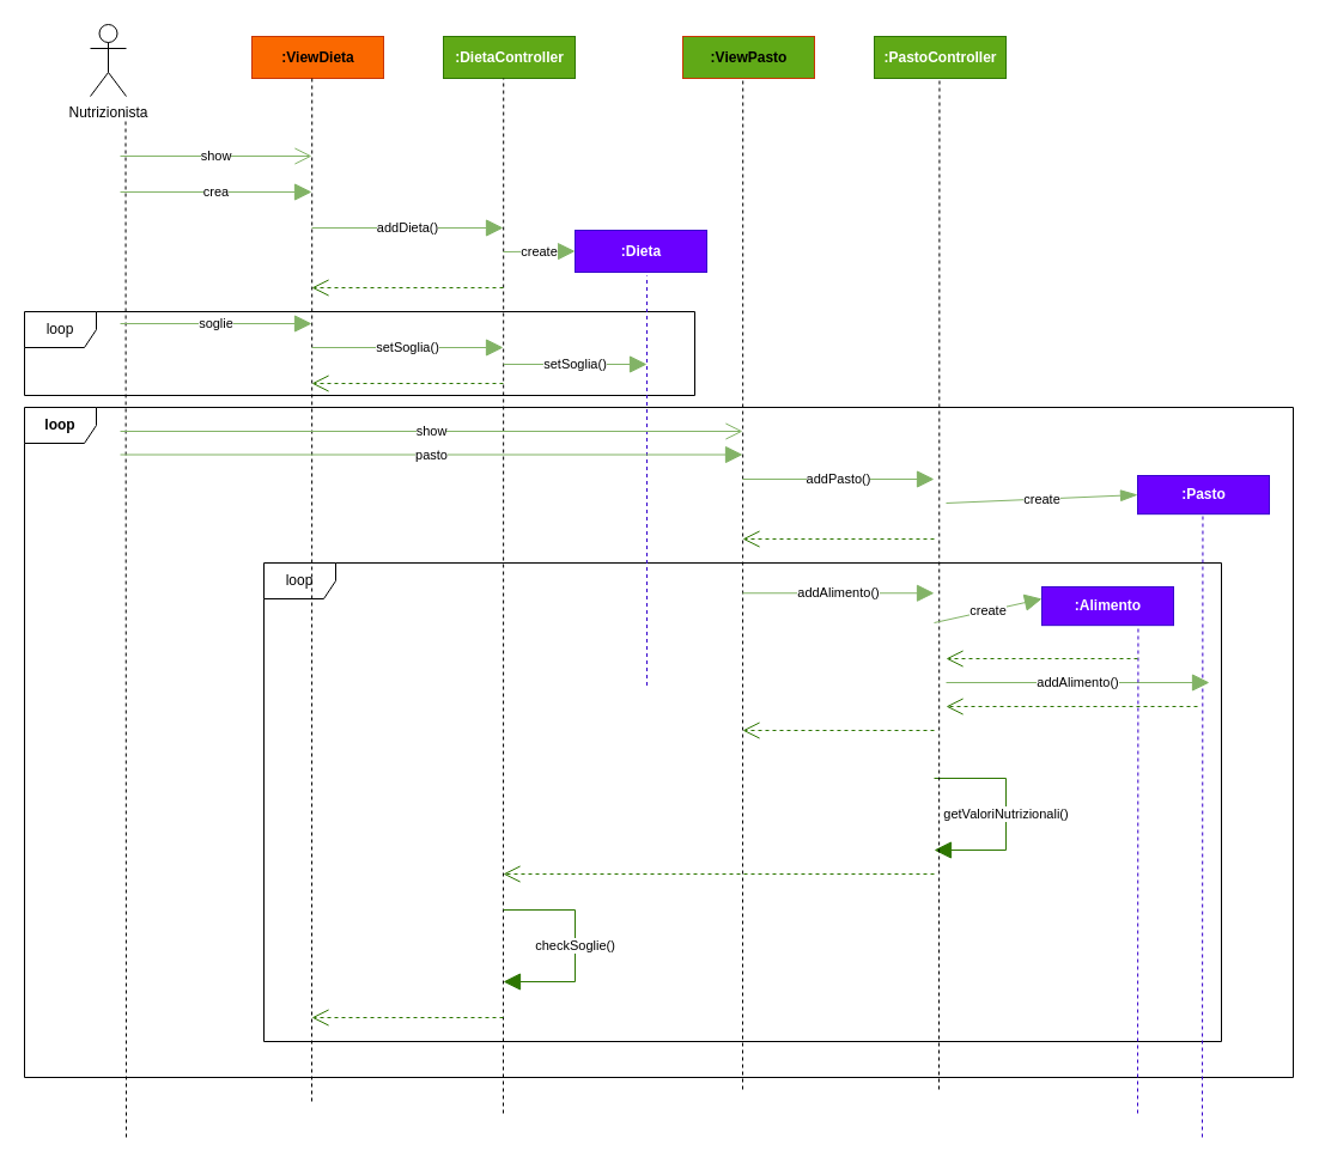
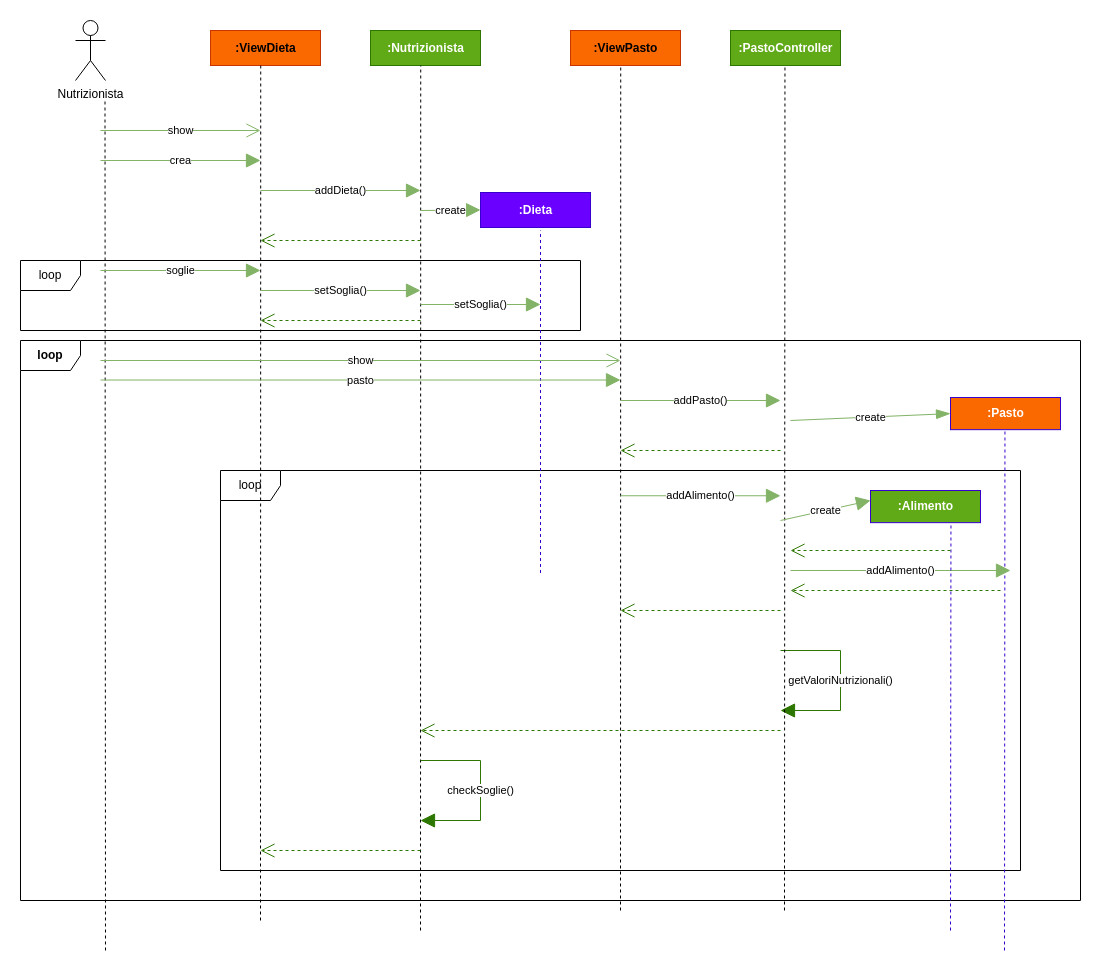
- <mxCell id="23" value="&lt;b&gt;:ViewPasto&lt;/b&gt;" style="html=1;fillColor=#60a917;fontColor=#000000;strokeColor=#C73500;" parent="1" vertex="1"><mxGeometry x="570" y="30" width="110" height="35" as="geometry" /></mxCell>
+ <mxCell id="23" value="&lt;b&gt;:ViewPasto&lt;/b&gt;" style="html=1;fillColor=#fa6800;fontColor=#000000;strokeColor=#C73500;" parent="1" vertex="1"><mxGeometry x="570" y="30" width="110" height="35" as="geometry" /></mxCell>
- <mxCell id="11" value="&lt;b&gt;:DietaController&lt;/b&gt;" style="html=1;fillColor=#60a917;fontColor=#ffffff;strokeColor=#2D7600;" parent="1" vertex="1"><mxGeometry x="370" y="30" width="110" height="35" as="geometry" /></mxCell>
+ <mxCell id="11" value="&lt;b&gt;:Nutrizionista&lt;/b&gt;" style="html=1;fillColor=#60a917;fontColor=#ffffff;strokeColor=#2D7600;" parent="1" vertex="1"><mxGeometry x="370" y="30" width="110" height="35" as="geometry" /></mxCell>
- <mxCell id="37" value="&lt;b&gt;:Pasto&lt;/b&gt;" style="html=1;fillColor=#6a00ff;fontColor=#ffffff;strokeColor=#3700CC;" parent="1" vertex="1"><mxGeometry x="950" y="397" width="110" height="32.162" as="geometry" /></mxCell>
+ <mxCell id="37" value="&lt;b&gt;:Pasto&lt;/b&gt;" style="html=1;fillColor=#fa6800;fontColor=#ffffff;strokeColor=#3700CC;" parent="1" vertex="1"><mxGeometry x="950" y="397" width="110" height="32.162" as="geometry" /></mxCell>
- <mxCell id="41" value="&lt;b&gt;:Alimento&lt;/b&gt;" style="html=1;fillColor=#6a00ff;fontColor=#ffffff;strokeColor=#3700CC;" parent="1" vertex="1"><mxGeometry x="870" y="490" width="110" height="32.162" as="geometry" /></mxCell>
+ <mxCell id="41" value="&lt;b&gt;:Alimento&lt;/b&gt;" style="html=1;fillColor=#60a917;fontColor=#ffffff;strokeColor=#3700CC;" parent="1" vertex="1"><mxGeometry x="870" y="490" width="110" height="32.162" as="geometry" /></mxCell>
